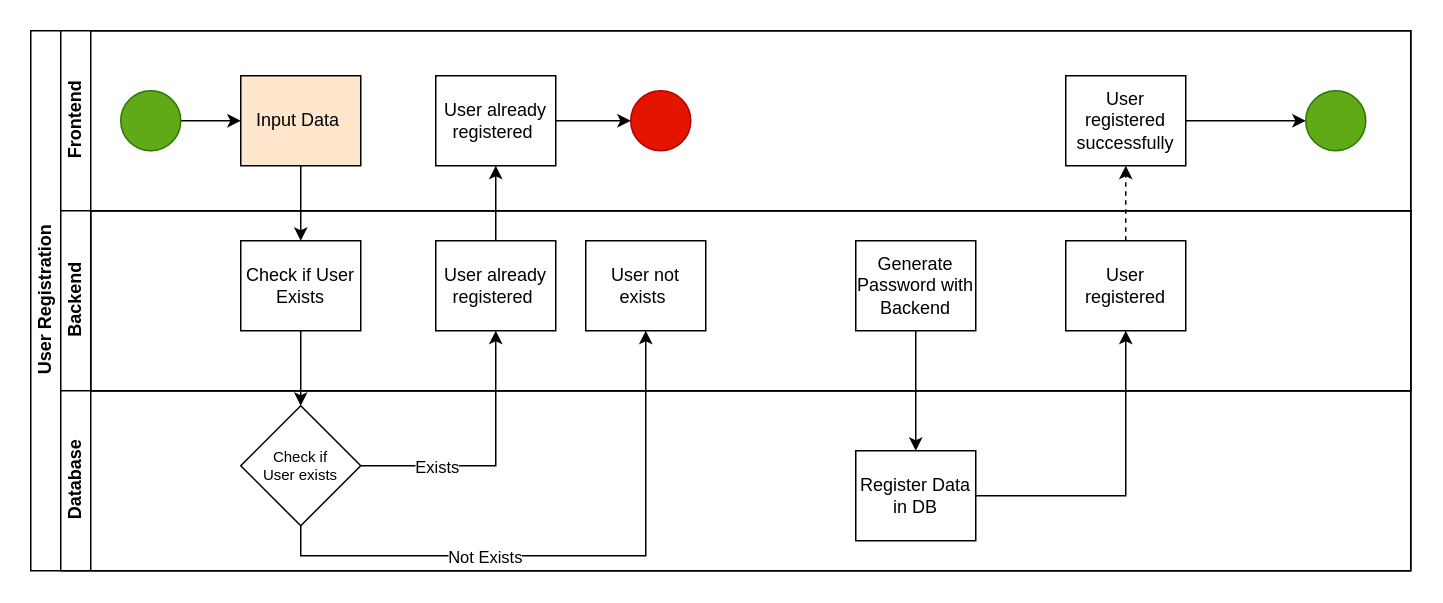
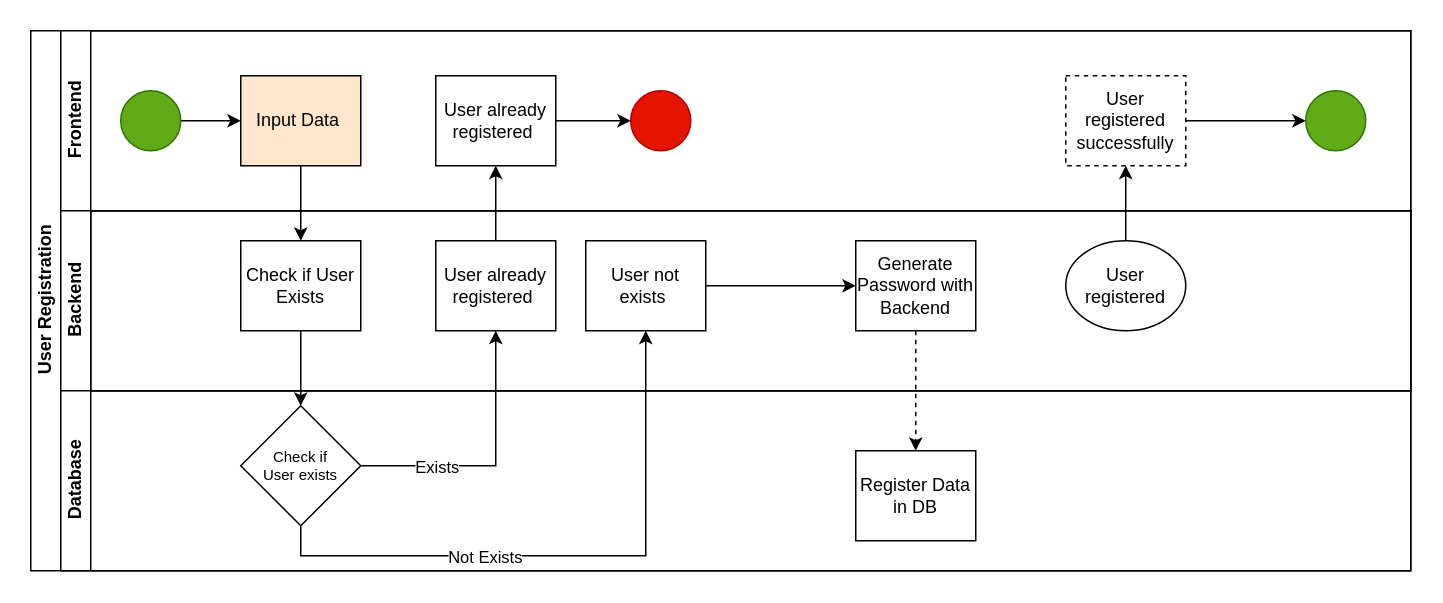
- <mxCell id="11" value="User registered successfully" style="rounded=0;whiteSpace=wrap;html=1;fontFamily=Helvetica;fontSize=12;fontColor=#000000;align=center;" vertex="1" parent="3"><mxGeometry x="670" y="30" width="80" height="60" as="geometry" /></mxCell>
+ <mxCell id="11" value="User registered successfully" style="rounded=0;whiteSpace=wrap;html=1;fontFamily=Helvetica;fontSize=12;fontColor=#000000;align=center;dashed=1;" vertex="1" parent="3"><mxGeometry x="670" y="30" width="80" height="60" as="geometry" /></mxCell>
- <mxCell id="33" value="" style="edgeStyle=orthogonalEdgeStyle;rounded=0;orthogonalLoop=1;jettySize=auto;html=1;dashed=1;" edge="1" parent="2" source="20" target="11"><mxGeometry relative="1" as="geometry" /></mxCell>
+ <mxCell id="33" value="" style="edgeStyle=orthogonalEdgeStyle;rounded=0;orthogonalLoop=1;jettySize=auto;html=1;" edge="1" parent="2" source="20" target="11"><mxGeometry relative="1" as="geometry" /></mxCell>
+ <mxCell id="17" value="" style="edgeStyle=orthogonalEdgeStyle;rounded=0;orthogonalLoop=1;jettySize=auto;html=1;" edge="1" parent="14" source="18" target="19"><mxGeometry relative="1" as="geometry" /></mxCell>
- <mxCell id="20" value="User registered" style="rounded=0;whiteSpace=wrap;html=1;fontFamily=Helvetica;fontSize=12;fontColor=#000000;align=center;" vertex="1" parent="14"><mxGeometry x="670" y="20" width="80" height="60" as="geometry" /></mxCell>
+ <mxCell id="20" value="User registered" style="ellipse;whiteSpace=wrap;html=1;fontFamily=Helvetica;fontSize=12;fontColor=#000000;align=center;" vertex="1" parent="14"><mxGeometry x="670" y="20" width="80" height="60" as="geometry" /></mxCell>
- <mxCell id="31" value="" style="edgeStyle=orthogonalEdgeStyle;rounded=0;orthogonalLoop=1;jettySize=auto;html=1;" edge="1" parent="2" source="19" target="23"><mxGeometry relative="1" as="geometry" /></mxCell>
+ <mxCell id="31" value="" style="edgeStyle=orthogonalEdgeStyle;rounded=0;orthogonalLoop=1;jettySize=auto;html=1;dashed=1;" edge="1" parent="2" source="19" target="23"><mxGeometry relative="1" as="geometry" /></mxCell>
- <mxCell id="32" value="" style="edgeStyle=orthogonalEdgeStyle;rounded=0;orthogonalLoop=1;jettySize=auto;html=1;" edge="1" parent="2" source="23" target="20"><mxGeometry relative="1" as="geometry" /></mxCell>
